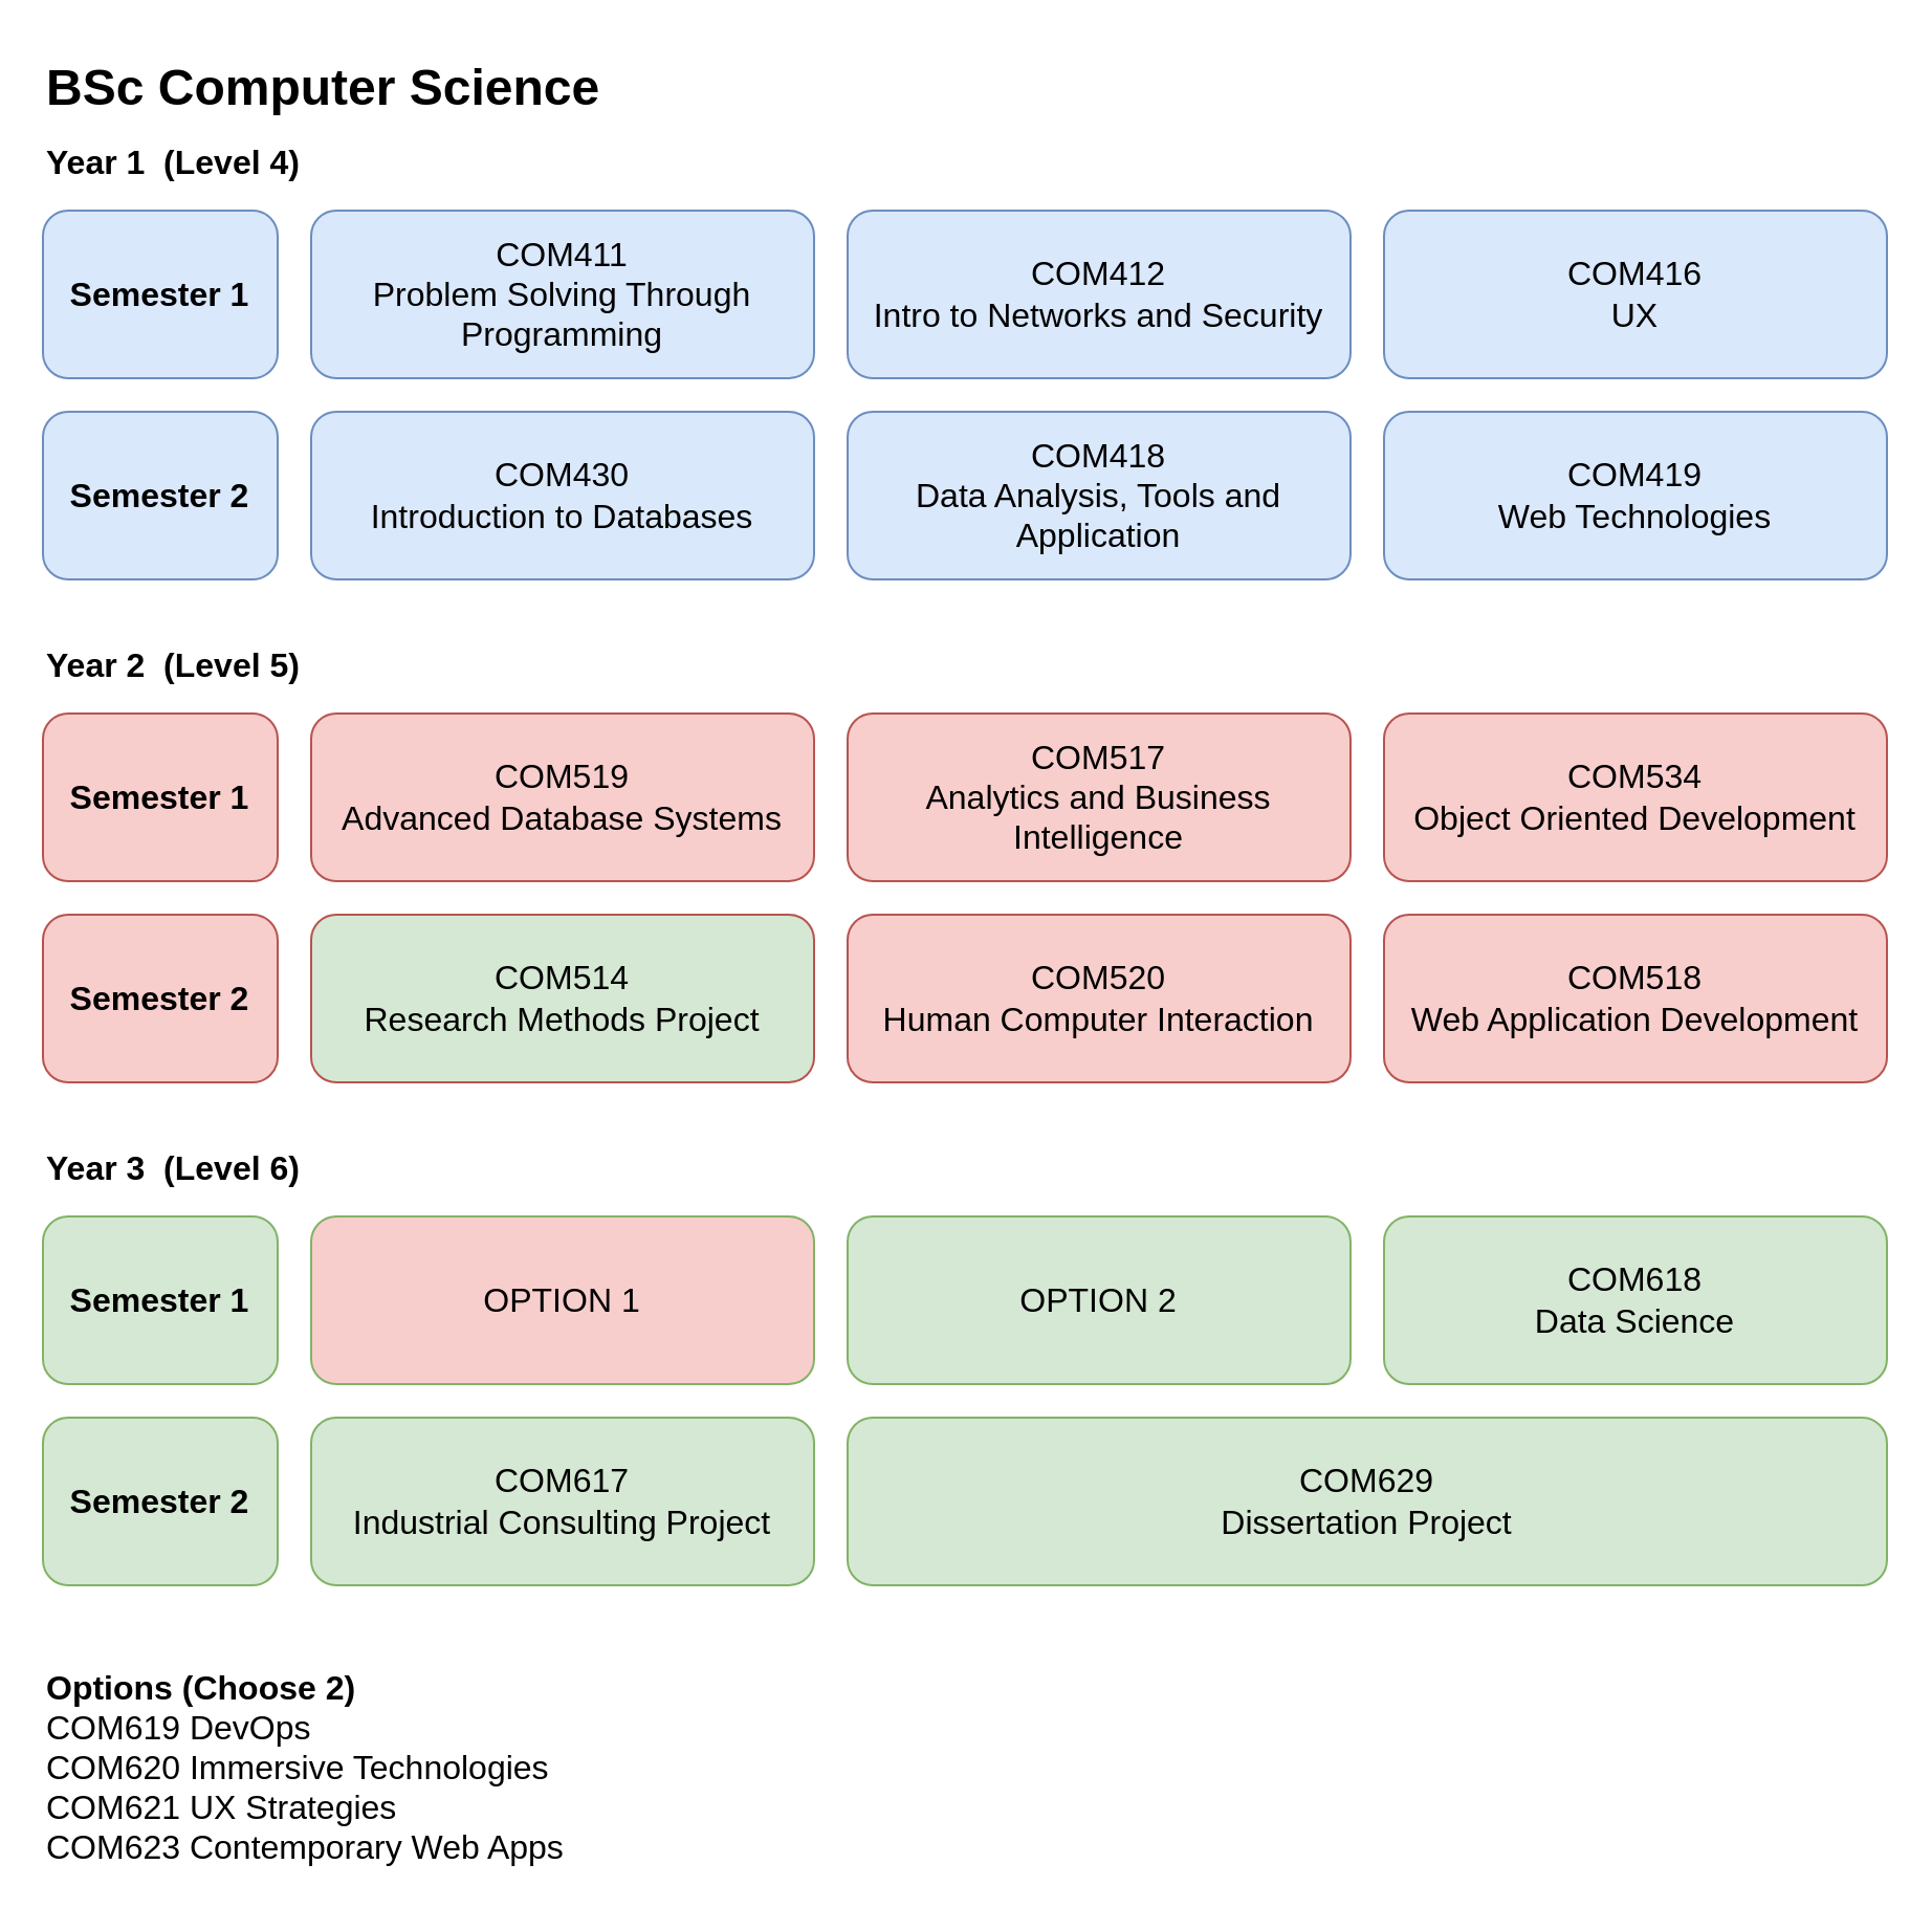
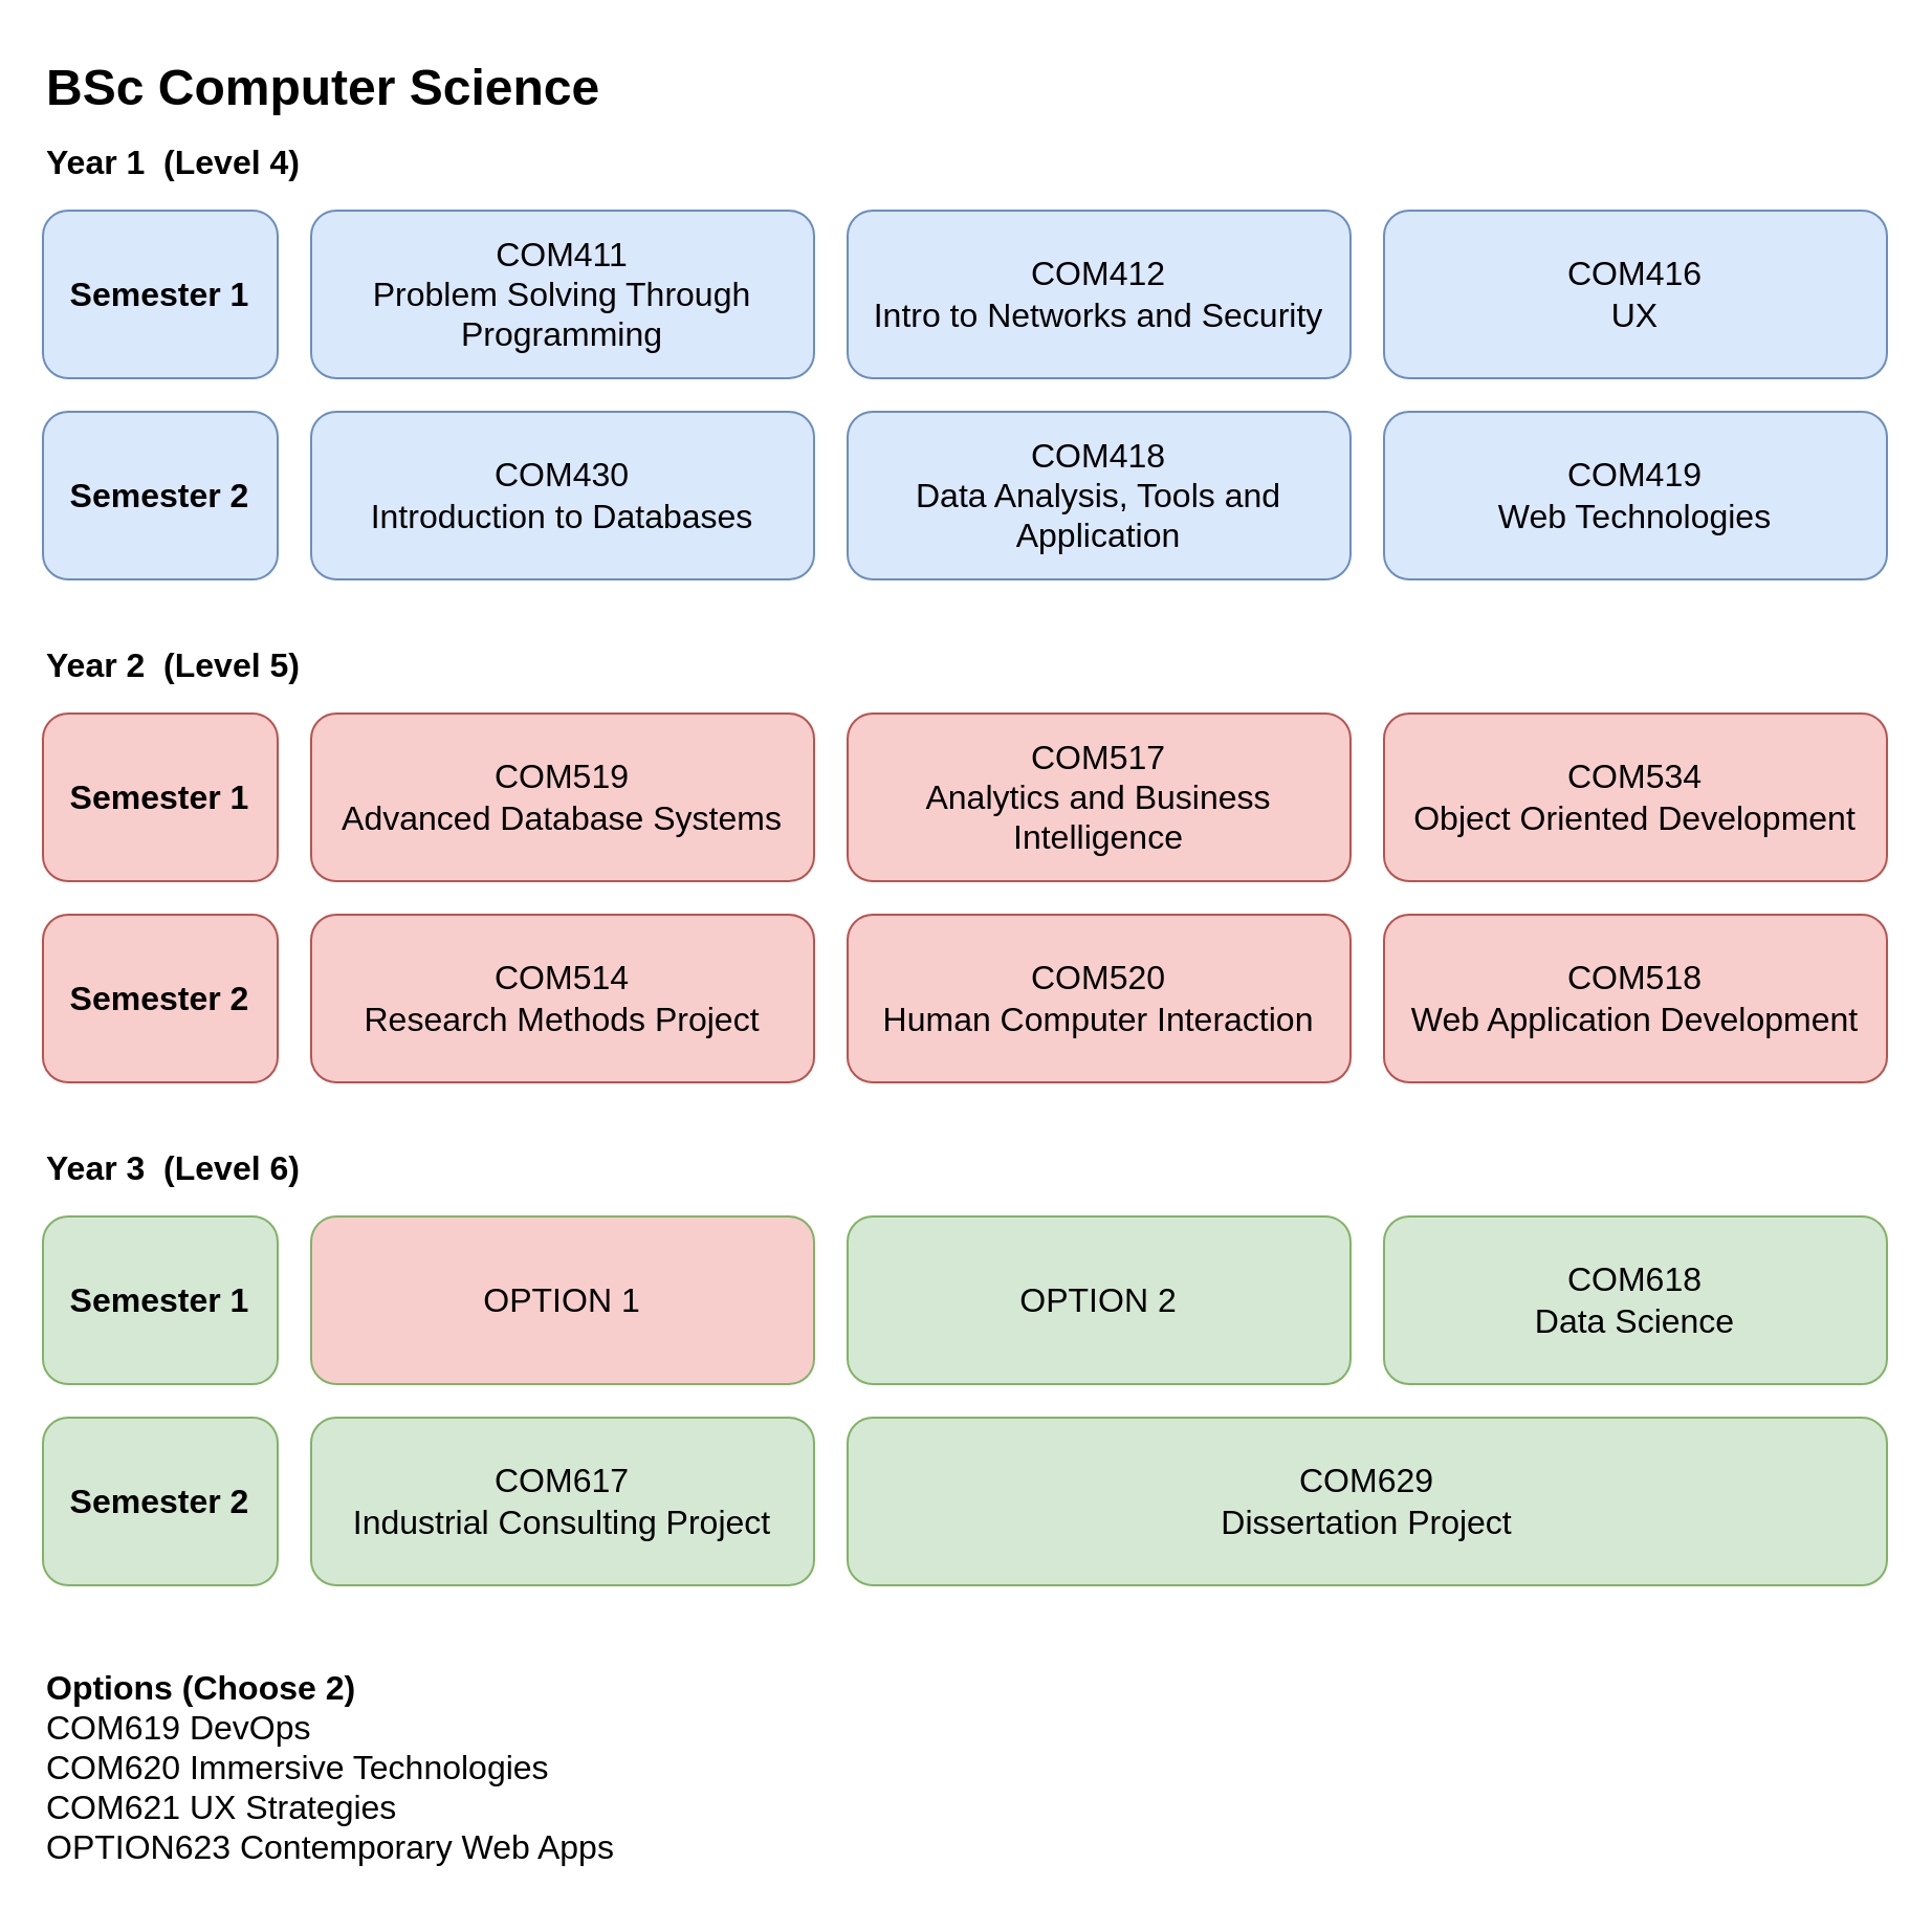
- <mxCell id="16" value="&lt;font style=&quot;font-size: 16px;&quot;&gt;COM514&lt;br&gt;Research Methods Project&lt;/font&gt;" style="rounded=1;whiteSpace=wrap;html=1;fillColor=#d5e8d4;strokeColor=#b85450;" parent="1" vertex="1"><mxGeometry x="148" y="436" width="240" height="80" as="geometry" /></mxCell>
+ <mxCell id="16" value="&lt;font style=&quot;font-size: 16px;&quot;&gt;COM514&lt;br&gt;Research Methods Project&lt;/font&gt;" style="rounded=1;whiteSpace=wrap;html=1;fillColor=#f8cecc;strokeColor=#b85450;" parent="1" vertex="1"><mxGeometry x="148" y="436" width="240" height="80" as="geometry" /></mxCell>
- <mxCell id="29" value="&lt;font style=&quot;font-size: 16px;&quot;&gt;&lt;b&gt;Options (Choose 2)&lt;/b&gt;&lt;br&gt;COM619 DevOps &lt;br&gt;COM620 Immersive Technologies&lt;br&gt;COM621 UX Strategies&lt;br&gt;COM623 Contemporary Web Apps&lt;br&gt;&lt;/font&gt;" style="text;html=1;align=left;verticalAlign=middle;resizable=0;points=[];autosize=1;strokeColor=none;fillColor=none;" parent="1" vertex="1"><mxGeometry x="20" y="787" width="268" height="112" as="geometry" /></mxCell>
+ <mxCell id="29" value="&lt;font style=&quot;font-size: 16px;&quot;&gt;&lt;b&gt;Options (Choose 2)&lt;/b&gt;&lt;br&gt;COM619 DevOps &lt;br&gt;COM620 Immersive Technologies&lt;br&gt;COM621 UX Strategies&lt;br&gt;OPTION623 Contemporary Web Apps&lt;br&gt;&lt;/font&gt;" style="text;html=1;align=left;verticalAlign=middle;resizable=0;points=[];autosize=1;strokeColor=none;fillColor=none;" parent="1" vertex="1"><mxGeometry x="20" y="787" width="268" height="112" as="geometry" /></mxCell>
